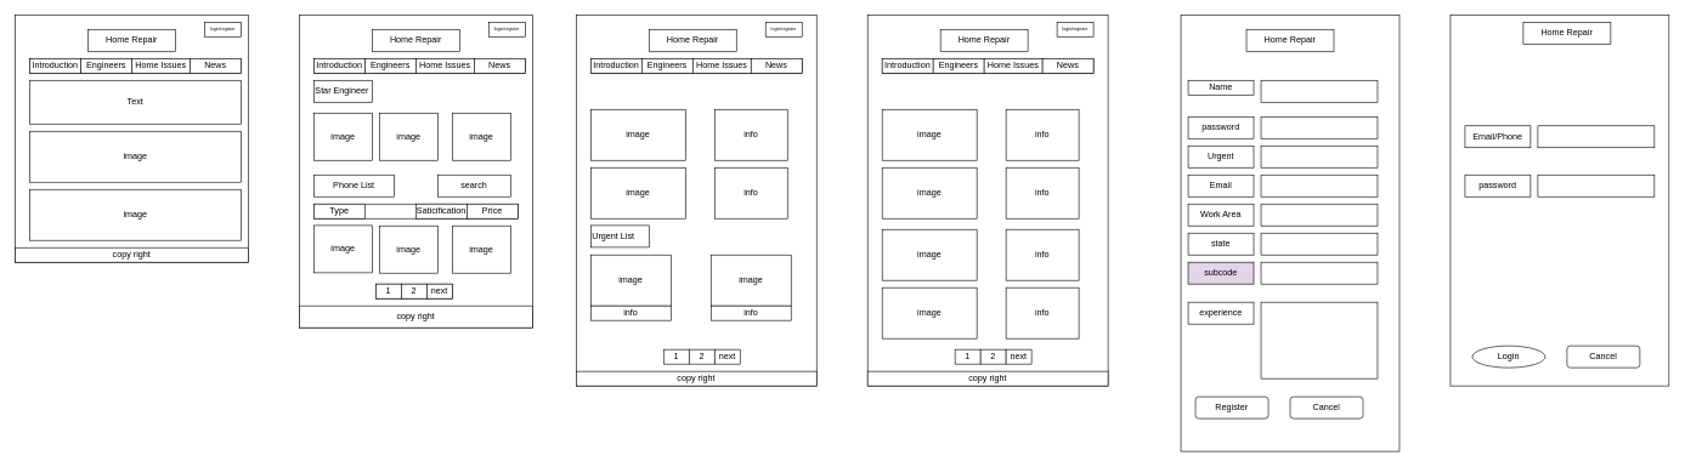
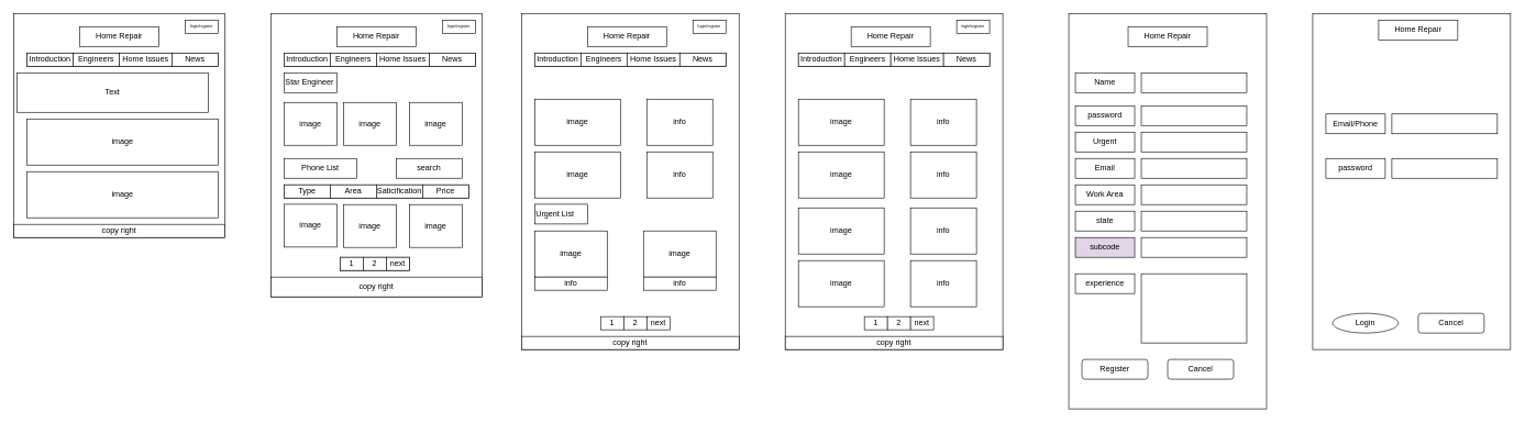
- <mxCell id="108" value="Name" style="rounded=0;whiteSpace=wrap;html=1;" vertex="1" parent="1"><mxGeometry x="1630" y="110" width="90" height="20" as="geometry" /></mxCell>
+ <mxCell id="108" value="Name" style="rounded=0;whiteSpace=wrap;html=1;" vertex="1" parent="1"><mxGeometry x="1630" y="110" width="90" height="30" as="geometry" /></mxCell>
- <mxCell id="10" value="Text" style="rounded=0;whiteSpace=wrap;html=1;" vertex="1" parent="1"><mxGeometry x="40" y="110" width="290" height="60" as="geometry" /></mxCell>
+ <mxCell id="10" value="Text" style="rounded=0;whiteSpace=wrap;html=1;" vertex="1" parent="1"><mxGeometry x="25" y="110" width="290" height="60" as="geometry" /></mxCell>
+ <mxCell id="39" value="Area" style="rounded=0;whiteSpace=wrap;html=1;" vertex="1" parent="1"><mxGeometry x="500" y="280" width="70" height="20" as="geometry" /></mxCell>
